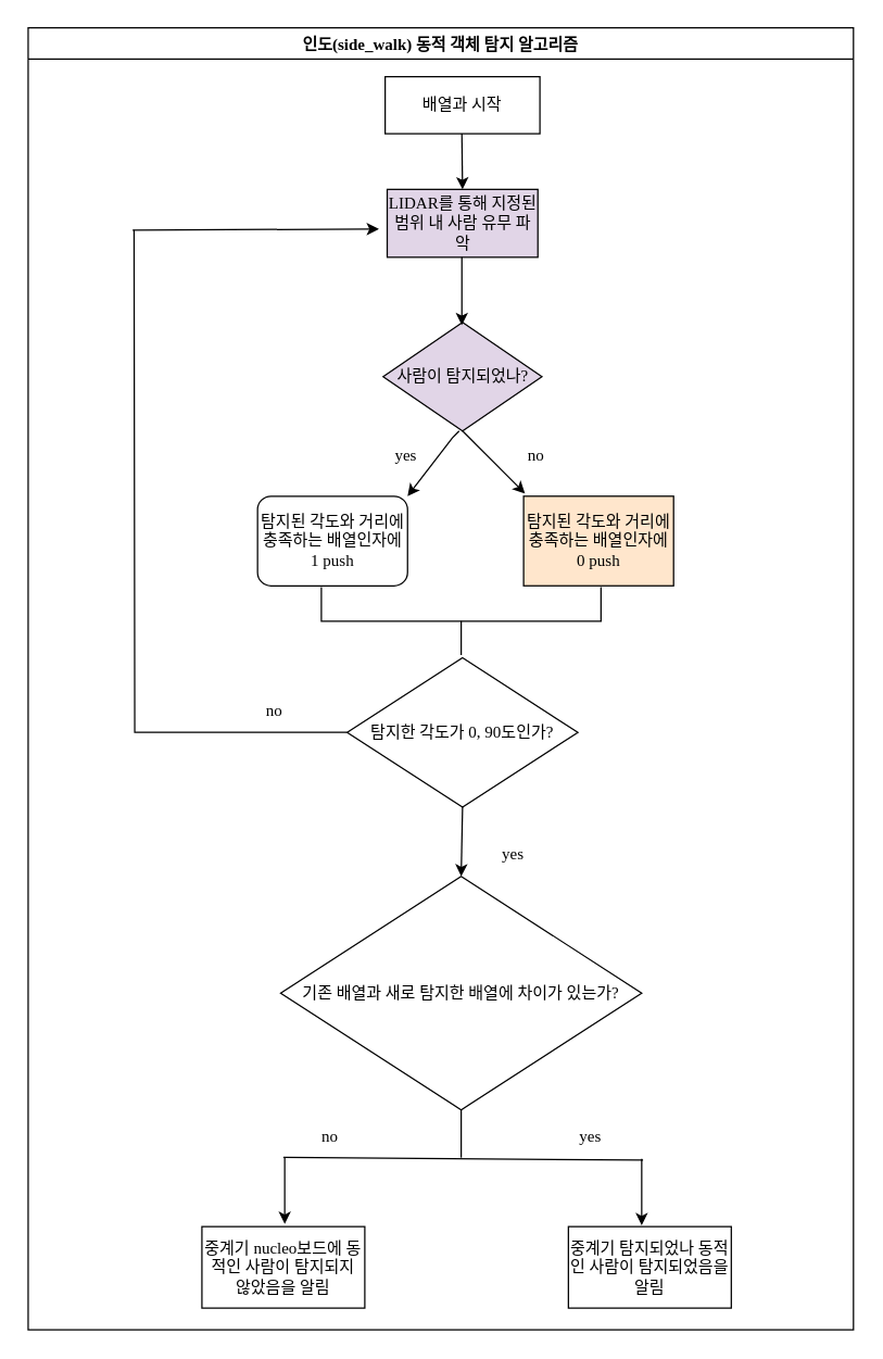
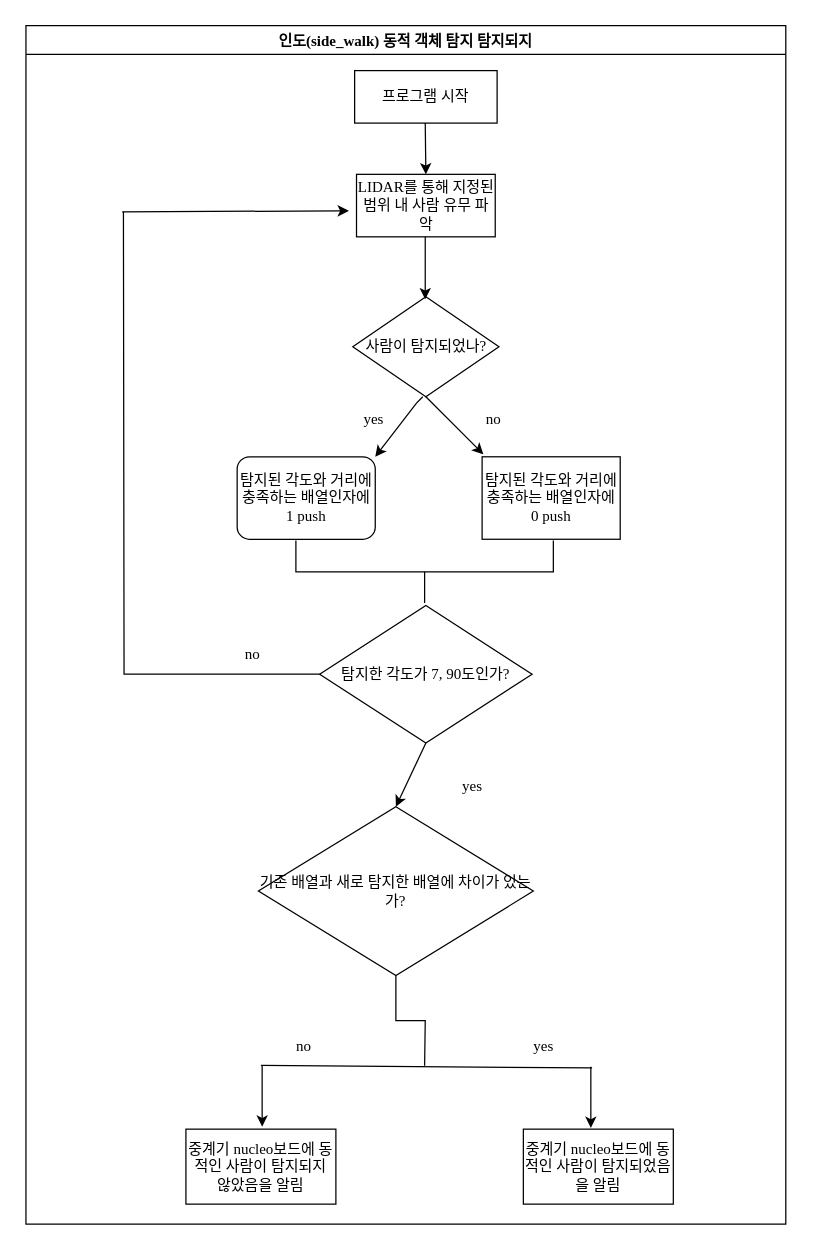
- <mxCell id="29" value="인도(side_walk) 동적 객체 탐지 알고리즘" style="swimlane;strokeWidth=1;fontSize=12;startSize=23;fontFamily=프리텐다드;fontSource=https%3A%2F%2Fcdn.jsdelivr.net%2Fgh%2FProject-Noonnu%2Fnoonfonts_2107%401.1%2FPretendard-Regular.woff;" parent="1" vertex="1"><mxGeometry x="20" y="20" width="608" height="959" as="geometry" /></mxCell>
+ <mxCell id="29" value="인도(side_walk) 동적 객체 탐지 탐지되지" style="swimlane;strokeWidth=1;fontSize=12;startSize=23;fontFamily=프리텐다드;fontSource=https%3A%2F%2Fcdn.jsdelivr.net%2Fgh%2FProject-Noonnu%2Fnoonfonts_2107%401.1%2FPretendard-Regular.woff;" parent="1" vertex="1"><mxGeometry x="20" y="20" width="608" height="959" as="geometry" /></mxCell>
- <mxCell id="2" value="배열과 시작" style="rounded=0;whiteSpace=wrap;html=1;fontFamily=프리텐다드;fontSource=https%3A%2F%2Fcdn.jsdelivr.net%2Fgh%2FProject-Noonnu%2Fnoonfonts_2107%401.1%2FPretendard-Regular.woff;" parent="1" vertex="1"><mxGeometry x="283" y="56" width="114" height="42" as="geometry" /></mxCell>
+ <mxCell id="2" value="프로그램 시작" style="rounded=0;whiteSpace=wrap;html=1;fontFamily=프리텐다드;fontSource=https%3A%2F%2Fcdn.jsdelivr.net%2Fgh%2FProject-Noonnu%2Fnoonfonts_2107%401.1%2FPretendard-Regular.woff;" parent="1" vertex="1"><mxGeometry x="283" y="56" width="114" height="42" as="geometry" /></mxCell>
- <mxCell id="3" value="LIDAR를 통해 지정된 범위 내 사람 유무 파악" style="rounded=0;whiteSpace=wrap;html=1;fontFamily=프리텐다드;fontSource=https%3A%2F%2Fcdn.jsdelivr.net%2Fgh%2FProject-Noonnu%2Fnoonfonts_2107%401.1%2FPretendard-Regular.woff;fillColor=#e1d5e7;" parent="1" vertex="1"><mxGeometry x="284.5" y="139" width="111" height="50" as="geometry" /></mxCell>
+ <mxCell id="3" value="LIDAR를 통해 지정된 범위 내 사람 유무 파악" style="rounded=0;whiteSpace=wrap;html=1;fontFamily=프리텐다드;fontSource=https%3A%2F%2Fcdn.jsdelivr.net%2Fgh%2FProject-Noonnu%2Fnoonfonts_2107%401.1%2FPretendard-Regular.woff;" parent="1" vertex="1"><mxGeometry x="284.5" y="139" width="111" height="50" as="geometry" /></mxCell>
- <mxCell id="4" value="사람이 탐지되었나?" style="rhombus;whiteSpace=wrap;html=1;fontFamily=프리텐다드;fontSource=https%3A%2F%2Fcdn.jsdelivr.net%2Fgh%2FProject-Noonnu%2Fnoonfonts_2107%401.1%2FPretendard-Regular.woff;fillColor=#e1d5e7;" parent="1" vertex="1"><mxGeometry x="281.5" y="237" width="117" height="80" as="geometry" /></mxCell>
+ <mxCell id="4" value="사람이 탐지되었나?" style="rhombus;whiteSpace=wrap;html=1;fontFamily=프리텐다드;fontSource=https%3A%2F%2Fcdn.jsdelivr.net%2Fgh%2FProject-Noonnu%2Fnoonfonts_2107%401.1%2FPretendard-Regular.woff;" parent="1" vertex="1"><mxGeometry x="281.5" y="237" width="117" height="80" as="geometry" /></mxCell>
- <mxCell id="8" value="탐지된 각도와 거리에 충족하는 배열인자에 0 push" style="rounded=0;whiteSpace=wrap;html=1;direction=south;fontFamily=프리텐다드;fontSource=https%3A%2F%2Fcdn.jsdelivr.net%2Fgh%2FProject-Noonnu%2Fnoonfonts_2107%401.1%2FPretendard-Regular.woff;fillColor=#ffe6cc;" parent="1" vertex="1"><mxGeometry x="385" y="365" width="110.5" height="66" as="geometry" /></mxCell>
+ <mxCell id="8" value="탐지된 각도와 거리에 충족하는 배열인자에 0 push" style="rounded=0;whiteSpace=wrap;html=1;direction=south;fontFamily=프리텐다드;fontSource=https%3A%2F%2Fcdn.jsdelivr.net%2Fgh%2FProject-Noonnu%2Fnoonfonts_2107%401.1%2FPretendard-Regular.woff;" parent="1" vertex="1"><mxGeometry x="385" y="365" width="110.5" height="66" as="geometry" /></mxCell>
- <mxCell id="13" value="탐지한 각도가 0, 90도인가?" style="rhombus;whiteSpace=wrap;html=1;fontFamily=프리텐다드;fontSource=https%3A%2F%2Fcdn.jsdelivr.net%2Fgh%2FProject-Noonnu%2Fnoonfonts_2107%401.1%2FPretendard-Regular.woff;" parent="1" vertex="1"><mxGeometry x="255" y="484" width="170" height="110" as="geometry" /></mxCell>
+ <mxCell id="13" value="탐지한 각도가 7, 90도인가?" style="rhombus;whiteSpace=wrap;html=1;fontFamily=프리텐다드;fontSource=https%3A%2F%2Fcdn.jsdelivr.net%2Fgh%2FProject-Noonnu%2Fnoonfonts_2107%401.1%2FPretendard-Regular.woff;" parent="1" vertex="1"><mxGeometry x="255" y="484" width="170" height="110" as="geometry" /></mxCell>
- <mxCell id="21" value="&lt;font style=&quot;font-size: 12px;&quot;&gt;기존 배열과 새로 탐지한 배열에 차이가 있는가?&lt;/font&gt;" style="rhombus;whiteSpace=wrap;html=1;fontFamily=프리텐다드;fontSource=https%3A%2F%2Fcdn.jsdelivr.net%2Fgh%2FProject-Noonnu%2Fnoonfonts_2107%401.1%2FPretendard-Regular.woff;" parent="1" vertex="1"><mxGeometry x="206" y="645" width="266" height="172" as="geometry" /></mxCell>
+ <mxCell id="21" value="&lt;font style=&quot;font-size: 12px;&quot;&gt;기존 배열과 새로 탐지한 배열에 차이가 있는가?&lt;/font&gt;" style="rhombus;whiteSpace=wrap;html=1;fontFamily=프리텐다드;fontSource=https%3A%2F%2Fcdn.jsdelivr.net%2Fgh%2FProject-Noonnu%2Fnoonfonts_2107%401.1%2FPretendard-Regular.woff;" parent="1" vertex="1"><mxGeometry x="206" y="645" width="220" height="135" as="geometry" /></mxCell>
- <mxCell id="28" value="중계기 탐지되었나 동적인 사람이 탐지되었음을 알림" style="rounded=0;whiteSpace=wrap;html=1;fontFamily=프리텐다드;fontSource=https%3A%2F%2Fcdn.jsdelivr.net%2Fgh%2FProject-Noonnu%2Fnoonfonts_2107%401.1%2FPretendard-Regular.woff;" parent="1" vertex="1"><mxGeometry x="418" y="903" width="120" height="60" as="geometry" /></mxCell>
+ <mxCell id="28" value="중계기 nucleo보드에 동적인 사람이 탐지되었음을 알림" style="rounded=0;whiteSpace=wrap;html=1;fontFamily=프리텐다드;fontSource=https%3A%2F%2Fcdn.jsdelivr.net%2Fgh%2FProject-Noonnu%2Fnoonfonts_2107%401.1%2FPretendard-Regular.woff;" parent="1" vertex="1"><mxGeometry x="418" y="903" width="120" height="60" as="geometry" /></mxCell>
